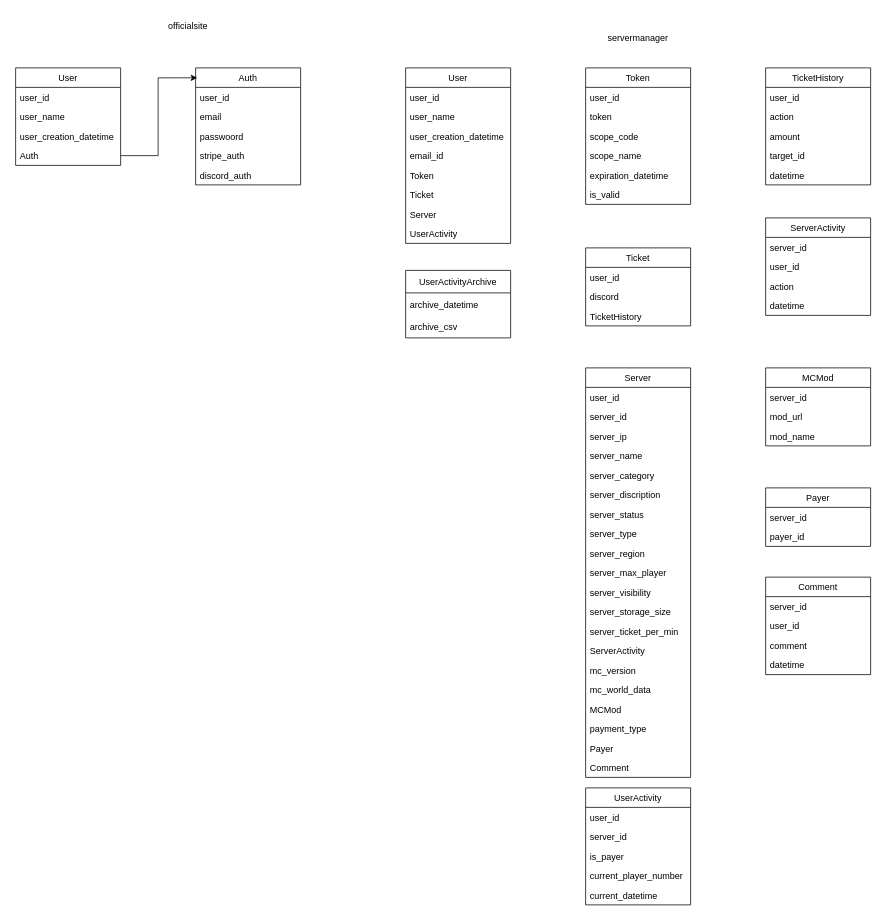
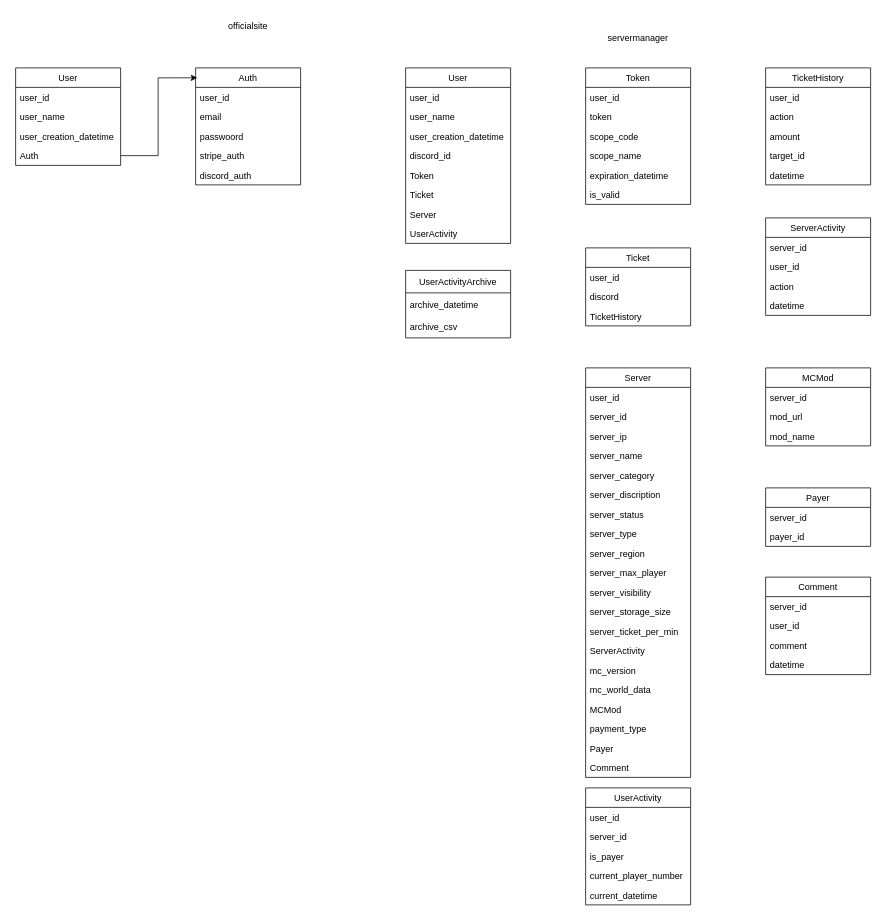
- <mxCell id="68" value="officialsite" style="text;html=1;strokeColor=none;fillColor=none;align=center;verticalAlign=middle;whiteSpace=wrap;rounded=0;" parent="1" vertex="1"><mxGeometry x="220" y="20" width="60" height="30" as="geometry" /></mxCell>
+ <mxCell id="68" value="officialsite" style="text;html=1;strokeColor=none;fillColor=none;align=center;verticalAlign=middle;whiteSpace=wrap;rounded=0;" parent="1" vertex="1"><mxGeometry x="300" y="20" width="60" height="30" as="geometry" /></mxCell>
- <mxCell id="83" value="email_id" style="text;strokeColor=none;fillColor=none;align=left;verticalAlign=top;spacingLeft=4;spacingRight=4;overflow=hidden;rotatable=0;points=[[0,0.5],[1,0.5]];portConstraint=eastwest;" parent="79" vertex="1"><mxGeometry y="104" width="140" height="26" as="geometry" /></mxCell>
+ <mxCell id="83" value="discord_id" style="text;strokeColor=none;fillColor=none;align=left;verticalAlign=top;spacingLeft=4;spacingRight=4;overflow=hidden;rotatable=0;points=[[0,0.5],[1,0.5]];portConstraint=eastwest;" parent="79" vertex="1"><mxGeometry y="104" width="140" height="26" as="geometry" /></mxCell>
